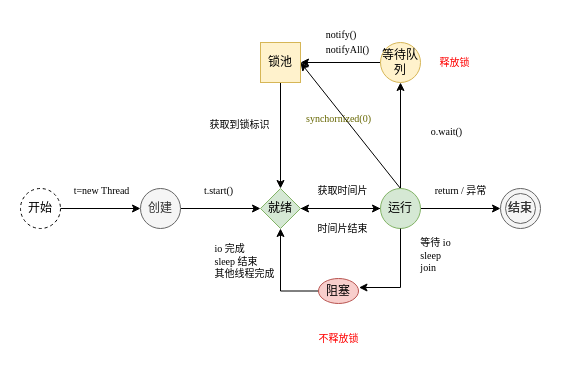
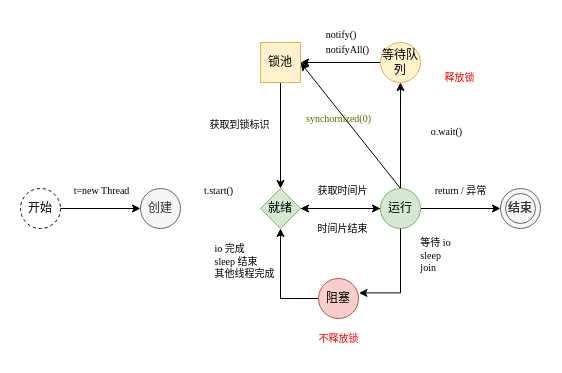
- <mxCell id="33" value="&lt;font color=&quot;#ff0000&quot; face=&quot;Times New Roman&quot;&gt;&lt;span style=&quot;font-size: 10px;&quot;&gt;释放锁&lt;/span&gt;&lt;/font&gt;" style="text;html=1;align=center;verticalAlign=middle;resizable=0;points=[];autosize=1;strokeColor=none;fillColor=none;" vertex="1" parent="1"><mxGeometry x="430" y="49" width="48" height="26" as="geometry" /></mxCell>
+ <mxCell id="33" value="&lt;font color=&quot;#ff0000&quot; face=&quot;Times New Roman&quot;&gt;&lt;span style=&quot;font-size: 10px;&quot;&gt;释放锁&lt;/span&gt;&lt;/font&gt;" style="text;html=1;align=center;verticalAlign=middle;resizable=0;points=[];autosize=1;strokeColor=none;fillColor=none;" vertex="1" parent="1"><mxGeometry x="435" y="64" width="48" height="26" as="geometry" /></mxCell>
- <mxCell id="6" value="" style="edgeStyle=orthogonalEdgeStyle;rounded=0;orthogonalLoop=1;jettySize=auto;html=1;" edge="1" parent="1" source="7" target="9"><mxGeometry relative="1" as="geometry" /></mxCell>
- <mxCell id="16" value="阻塞" style="ellipse;whiteSpace=wrap;html=1;aspect=fixed;fillColor=#f8cecc;strokeColor=#b85450;" vertex="1" parent="1"><mxGeometry x="318" y="278" width="40" height="25" as="geometry" /></mxCell>
+ <mxCell id="16" value="阻塞" style="ellipse;whiteSpace=wrap;html=1;aspect=fixed;fillColor=#f8cecc;strokeColor=#b85450;" vertex="1" parent="1"><mxGeometry x="318" y="278" width="40" height="40" as="geometry" /></mxCell>
